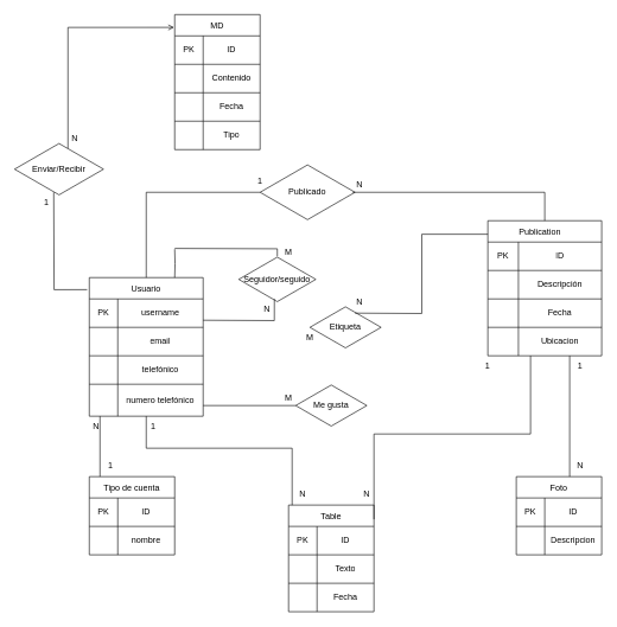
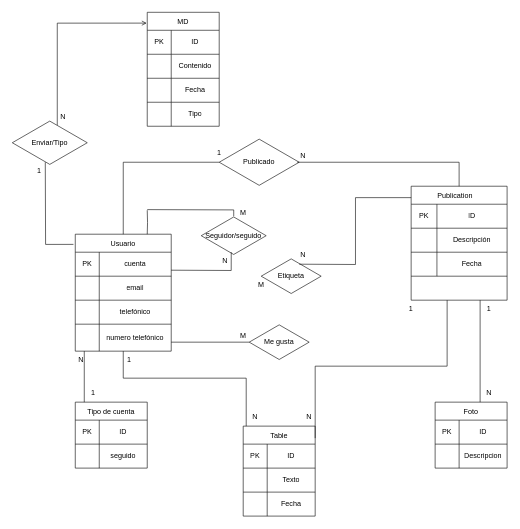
- <mxCell id="83" value="Enviar/Recibir" style="html=1;whiteSpace=wrap;aspect=fixed;shape=isoRectangle;shadow=0;strokeWidth=1;" vertex="1" parent="1"><mxGeometry x="20" y="200" width="125" height="75" as="geometry" /></mxCell>
+ <mxCell id="83" value="Enviar/Tipo" style="html=1;whiteSpace=wrap;aspect=fixed;shape=isoRectangle;shadow=0;strokeWidth=1;" vertex="1" parent="1"><mxGeometry x="20" y="200" width="125" height="75" as="geometry" /></mxCell>
- <mxCell id="5" value="username" style="shape=partialRectangle;html=1;whiteSpace=wrap;connectable=0;overflow=hidden;fillColor=none;top=0;left=0;bottom=0;right=0;pointerEvents=1;" vertex="1" parent="3"><mxGeometry x="40" width="120" height="40" as="geometry"><mxRectangle width="120" height="40" as="alternateBounds" /></mxGeometry></mxCell>
+ <mxCell id="5" value="cuenta" style="shape=partialRectangle;html=1;whiteSpace=wrap;connectable=0;overflow=hidden;fillColor=none;top=0;left=0;bottom=0;right=0;pointerEvents=1;" vertex="1" parent="3"><mxGeometry x="40" width="120" height="40" as="geometry"><mxRectangle width="120" height="40" as="alternateBounds" /></mxGeometry></mxCell>
- <mxCell id="27" value="Ubicacion" style="shape=partialRectangle;html=1;whiteSpace=wrap;connectable=0;overflow=hidden;fillColor=none;top=0;left=0;bottom=0;right=0;pointerEvents=1;" vertex="1" parent="25"><mxGeometry x="43" width="117" height="40" as="geometry"><mxRectangle width="117" height="40" as="alternateBounds" /></mxGeometry></mxCell>
- <mxCell id="41" value="nombre" style="shape=partialRectangle;html=1;whiteSpace=wrap;connectable=0;overflow=hidden;fillColor=none;top=0;left=0;bottom=0;right=0;pointerEvents=1;" vertex="1" parent="39"><mxGeometry x="40" width="80" height="40" as="geometry"><mxRectangle width="80" height="40" as="alternateBounds" /></mxGeometry></mxCell>
+ <mxCell id="41" value="seguido" style="shape=partialRectangle;html=1;whiteSpace=wrap;connectable=0;overflow=hidden;fillColor=none;top=0;left=0;bottom=0;right=0;pointerEvents=1;" vertex="1" parent="39"><mxGeometry x="40" width="80" height="40" as="geometry"><mxRectangle width="80" height="40" as="alternateBounds" /></mxGeometry></mxCell>
